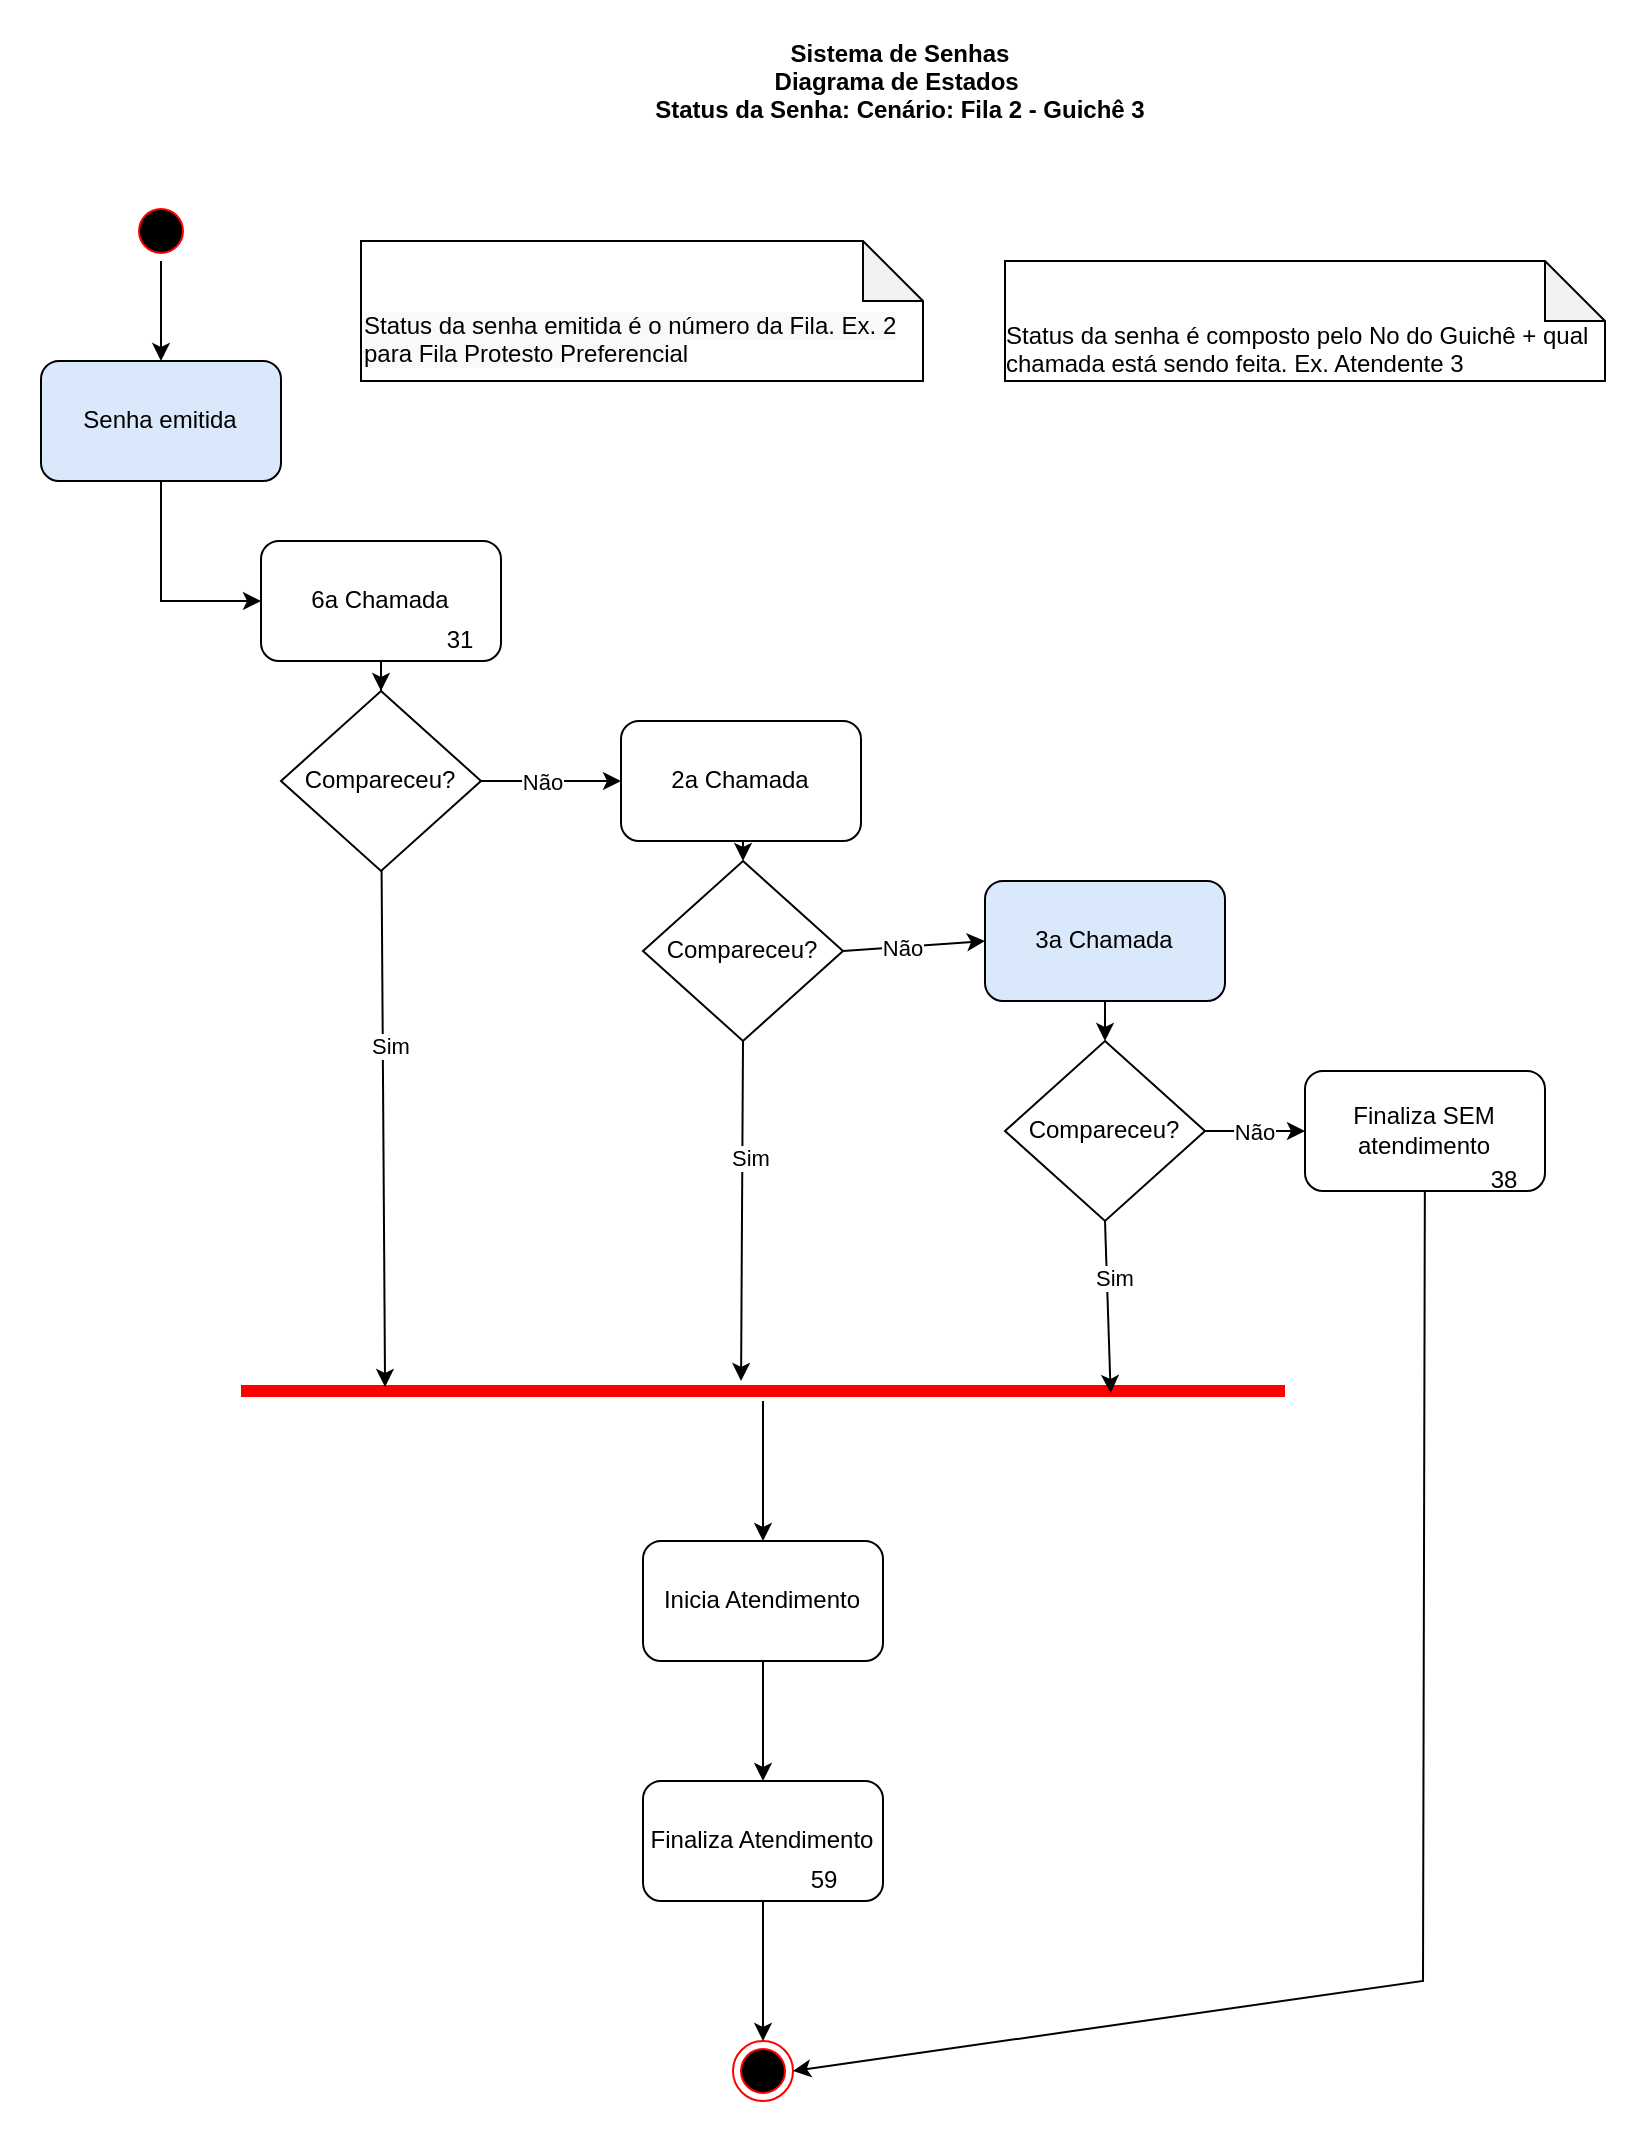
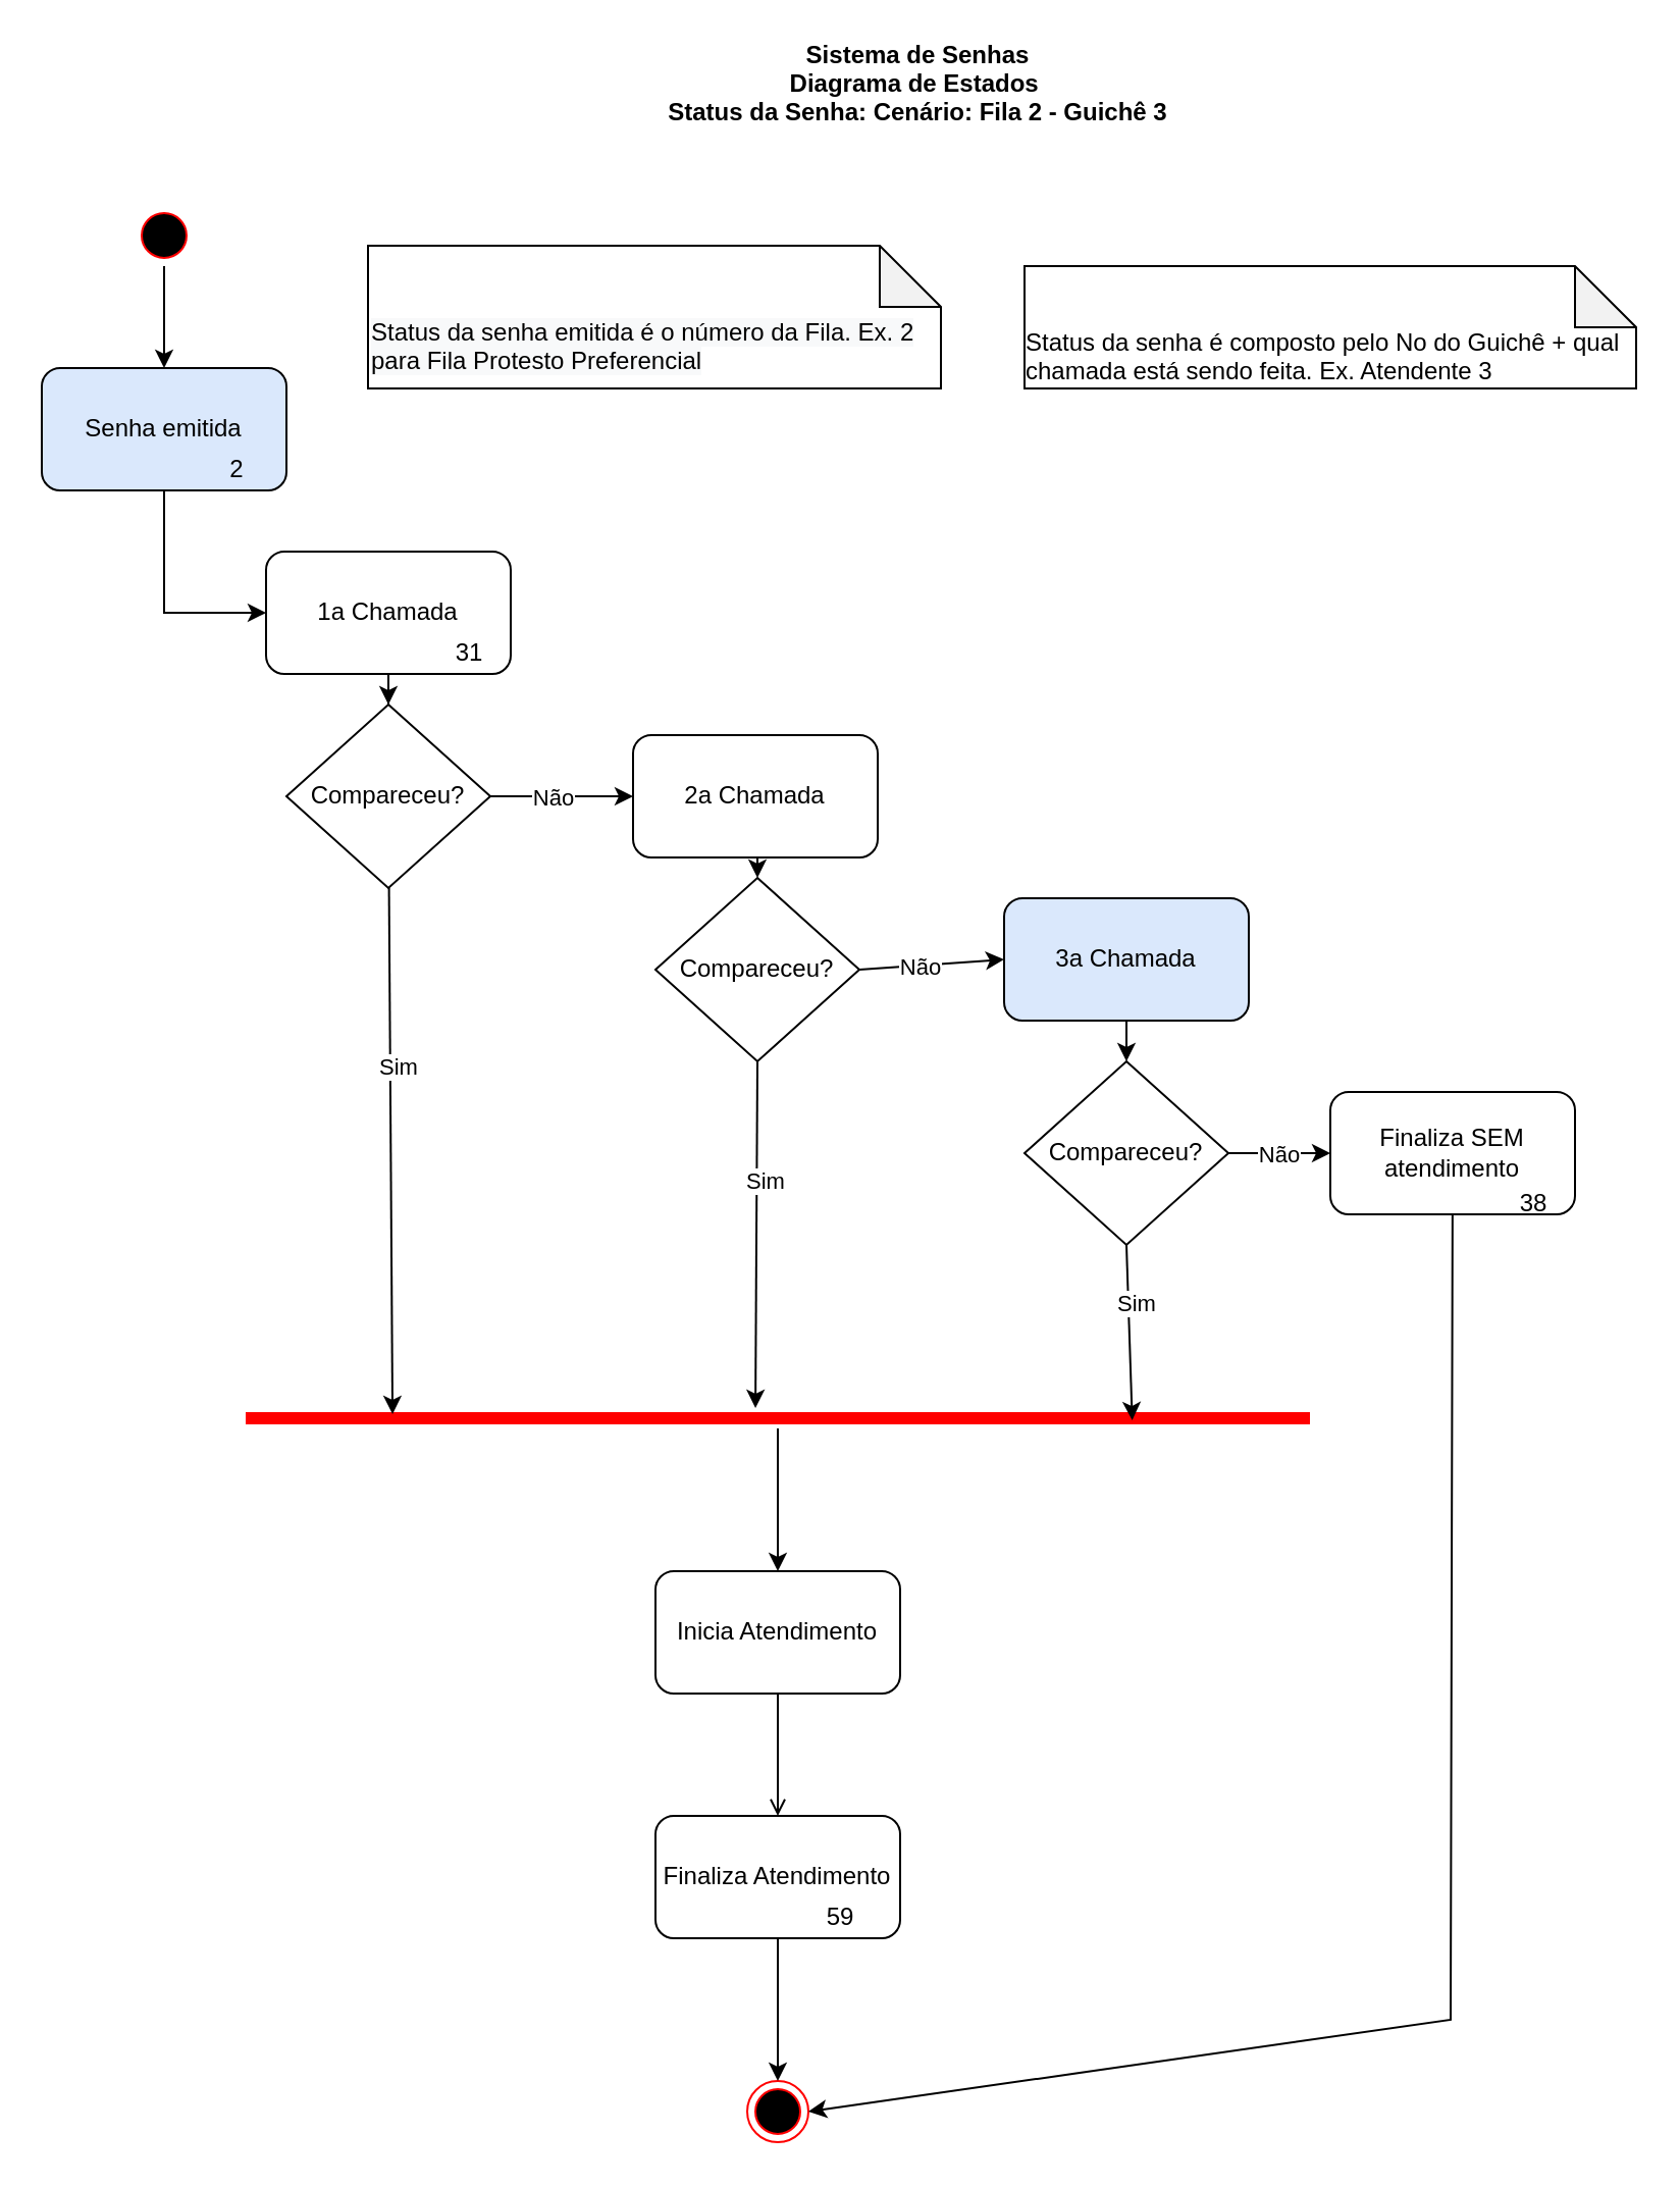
+ <mxCell id="8" value="2" style="text;html=1;strokeColor=none;fillColor=none;align=center;verticalAlign=middle;whiteSpace=wrap;rounded=0;" vertex="1" parent="1"><mxGeometry x="96" y="220" width="40" height="20" as="geometry" /></mxCell>
- <mxCell id="10" value="6a Chamada" style="rounded=1;whiteSpace=wrap;html=1;" vertex="1" parent="1"><mxGeometry x="130" y="270" width="120" height="60" as="geometry" /></mxCell>
+ <mxCell id="10" value="1a Chamada" style="rounded=1;whiteSpace=wrap;html=1;" vertex="1" parent="1"><mxGeometry x="130" y="270" width="120" height="60" as="geometry" /></mxCell>
- <mxCell id="23" value="" style="edgeStyle=none;rounded=0;orthogonalLoop=1;jettySize=auto;html=1;entryX=0.5;entryY=0;entryDx=0;entryDy=0;" edge="1" parent="1" source="24" target="26"><mxGeometry relative="1" as="geometry"><mxPoint x="370" y="880" as="targetPoint" /></mxGeometry></mxCell>
+ <mxCell id="23" value="" style="edgeStyle=none;rounded=0;orthogonalLoop=1;jettySize=auto;html=1;entryX=0.5;entryY=0;entryDx=0;entryDy=0;endArrow=open;" edge="1" parent="1" source="24" target="26"><mxGeometry relative="1" as="geometry"><mxPoint x="370" y="880" as="targetPoint" /></mxGeometry></mxCell>
